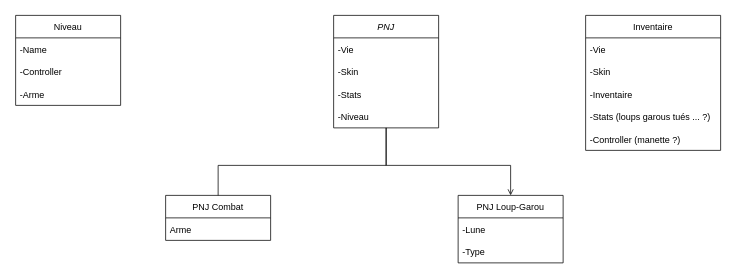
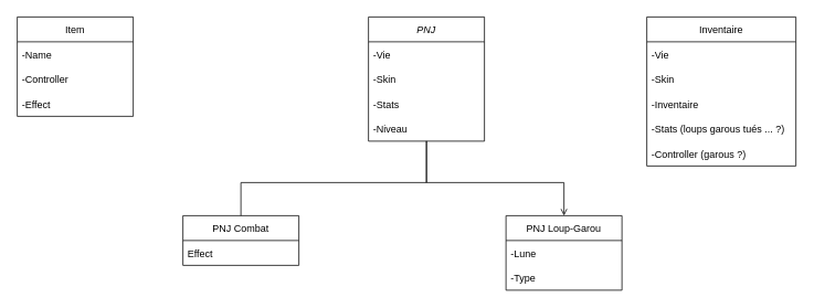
- <mxCell id="20" value="Niveau" style="swimlane;fontStyle=0;childLayout=stackLayout;horizontal=1;startSize=30;horizontalStack=0;resizeParent=1;resizeParentMax=0;resizeLast=0;collapsible=1;marginBottom=0;" vertex="1" parent="1"><mxGeometry x="20" y="20" width="140" height="120" as="geometry" /></mxCell>
+ <mxCell id="20" value="Item" style="swimlane;fontStyle=0;childLayout=stackLayout;horizontal=1;startSize=30;horizontalStack=0;resizeParent=1;resizeParentMax=0;resizeLast=0;collapsible=1;marginBottom=0;" vertex="1" parent="1"><mxGeometry x="20" y="20" width="140" height="120" as="geometry" /></mxCell>
- <mxCell id="23" value="-Arme" style="text;strokeColor=none;fillColor=none;align=left;verticalAlign=middle;spacingLeft=4;spacingRight=4;overflow=hidden;points=[[0,0.5],[1,0.5]];portConstraint=eastwest;rotatable=0;" vertex="1" parent="20"><mxGeometry y="90" width="140" height="30" as="geometry" /></mxCell>
+ <mxCell id="23" value="-Effect" style="text;strokeColor=none;fillColor=none;align=left;verticalAlign=middle;spacingLeft=4;spacingRight=4;overflow=hidden;points=[[0,0.5],[1,0.5]];portConstraint=eastwest;rotatable=0;" vertex="1" parent="20"><mxGeometry y="90" width="140" height="30" as="geometry" /></mxCell>
- <mxCell id="19" value="-Controller (manette ?)" style="text;strokeColor=none;fillColor=none;align=left;verticalAlign=middle;spacingLeft=4;spacingRight=4;overflow=hidden;points=[[0,0.5],[1,0.5]];portConstraint=eastwest;rotatable=0;" vertex="1" parent="14"><mxGeometry y="150" width="180" height="30" as="geometry" /></mxCell>
+ <mxCell id="19" value="-Controller (garous ?)" style="text;strokeColor=none;fillColor=none;align=left;verticalAlign=middle;spacingLeft=4;spacingRight=4;overflow=hidden;points=[[0,0.5],[1,0.5]];portConstraint=eastwest;rotatable=0;" vertex="1" parent="14"><mxGeometry y="150" width="180" height="30" as="geometry" /></mxCell>
- <mxCell id="8" value="Arme" style="text;strokeColor=none;fillColor=none;align=left;verticalAlign=middle;spacingLeft=4;spacingRight=4;overflow=hidden;points=[[0,0.5],[1,0.5]];portConstraint=eastwest;rotatable=0;" vertex="1" parent="7"><mxGeometry y="30" width="140" height="30" as="geometry" /></mxCell>
+ <mxCell id="8" value="Effect" style="text;strokeColor=none;fillColor=none;align=left;verticalAlign=middle;spacingLeft=4;spacingRight=4;overflow=hidden;points=[[0,0.5],[1,0.5]];portConstraint=eastwest;rotatable=0;" vertex="1" parent="7"><mxGeometry y="30" width="140" height="30" as="geometry" /></mxCell>
